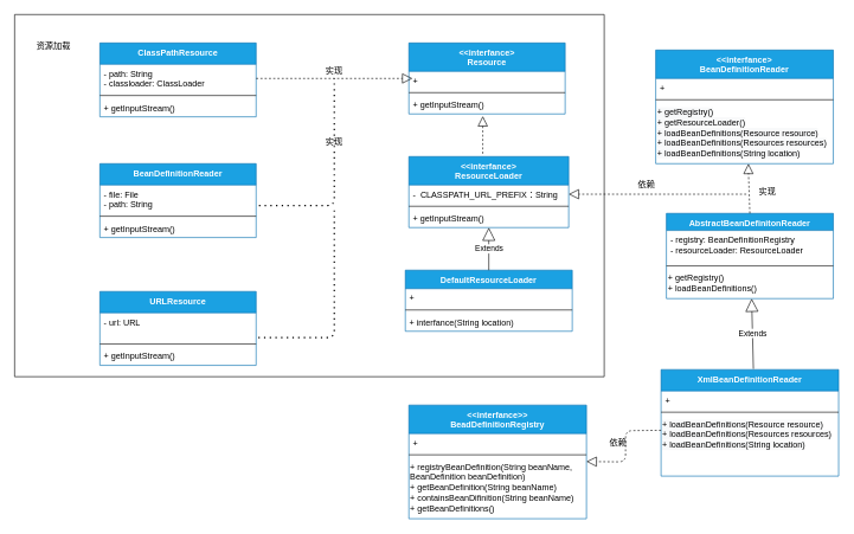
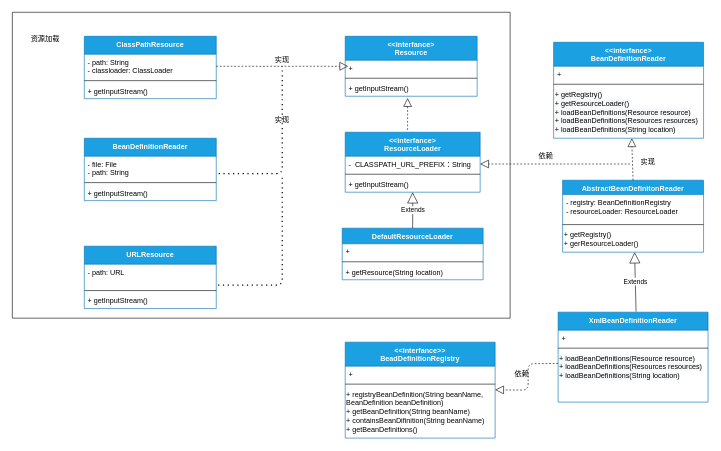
- <mxCell id="42" value="&lt;font face=&quot;helvetica&quot;&gt;+ getRegistry()&lt;br&gt;+ loadBeanDefinitions()&lt;br&gt;&lt;/font&gt;" style="text;whiteSpace=wrap;html=1;" vertex="1" parent="39"><mxGeometry y="78" width="235" height="42" as="geometry" /></mxCell>
+ <mxCell id="42" value="&lt;font face=&quot;helvetica&quot;&gt;+ getRegistry()&lt;br&gt;+ gerResourceLoader()&lt;br&gt;&lt;/font&gt;" style="text;whiteSpace=wrap;html=1;" vertex="1" parent="39"><mxGeometry y="78" width="235" height="42" as="geometry" /></mxCell>
- <mxCell id="25" value="- url: URL" style="text;strokeColor=none;fillColor=none;align=left;verticalAlign=top;spacingLeft=4;spacingRight=4;overflow=hidden;rotatable=0;points=[[0,0.5],[1,0.5]];portConstraint=eastwest;" vertex="1" parent="24"><mxGeometry y="30" width="220" height="40" as="geometry" /></mxCell>
+ <mxCell id="25" value="- path: URL" style="text;strokeColor=none;fillColor=none;align=left;verticalAlign=top;spacingLeft=4;spacingRight=4;overflow=hidden;rotatable=0;points=[[0,0.5],[1,0.5]];portConstraint=eastwest;" vertex="1" parent="24"><mxGeometry y="30" width="220" height="40" as="geometry" /></mxCell>
- <mxCell id="13" value="+ interfance(String location)" style="text;strokeColor=none;fillColor=none;align=left;verticalAlign=top;spacingLeft=4;spacingRight=4;overflow=hidden;rotatable=0;points=[[0,0.5],[1,0.5]];portConstraint=eastwest;" vertex="1" parent="10"><mxGeometry y="60" width="235" height="26" as="geometry" /></mxCell>
+ <mxCell id="13" value="+ getResource(String location)" style="text;strokeColor=none;fillColor=none;align=left;verticalAlign=top;spacingLeft=4;spacingRight=4;overflow=hidden;rotatable=0;points=[[0,0.5],[1,0.5]];portConstraint=eastwest;" vertex="1" parent="10"><mxGeometry y="60" width="235" height="26" as="geometry" /></mxCell>
